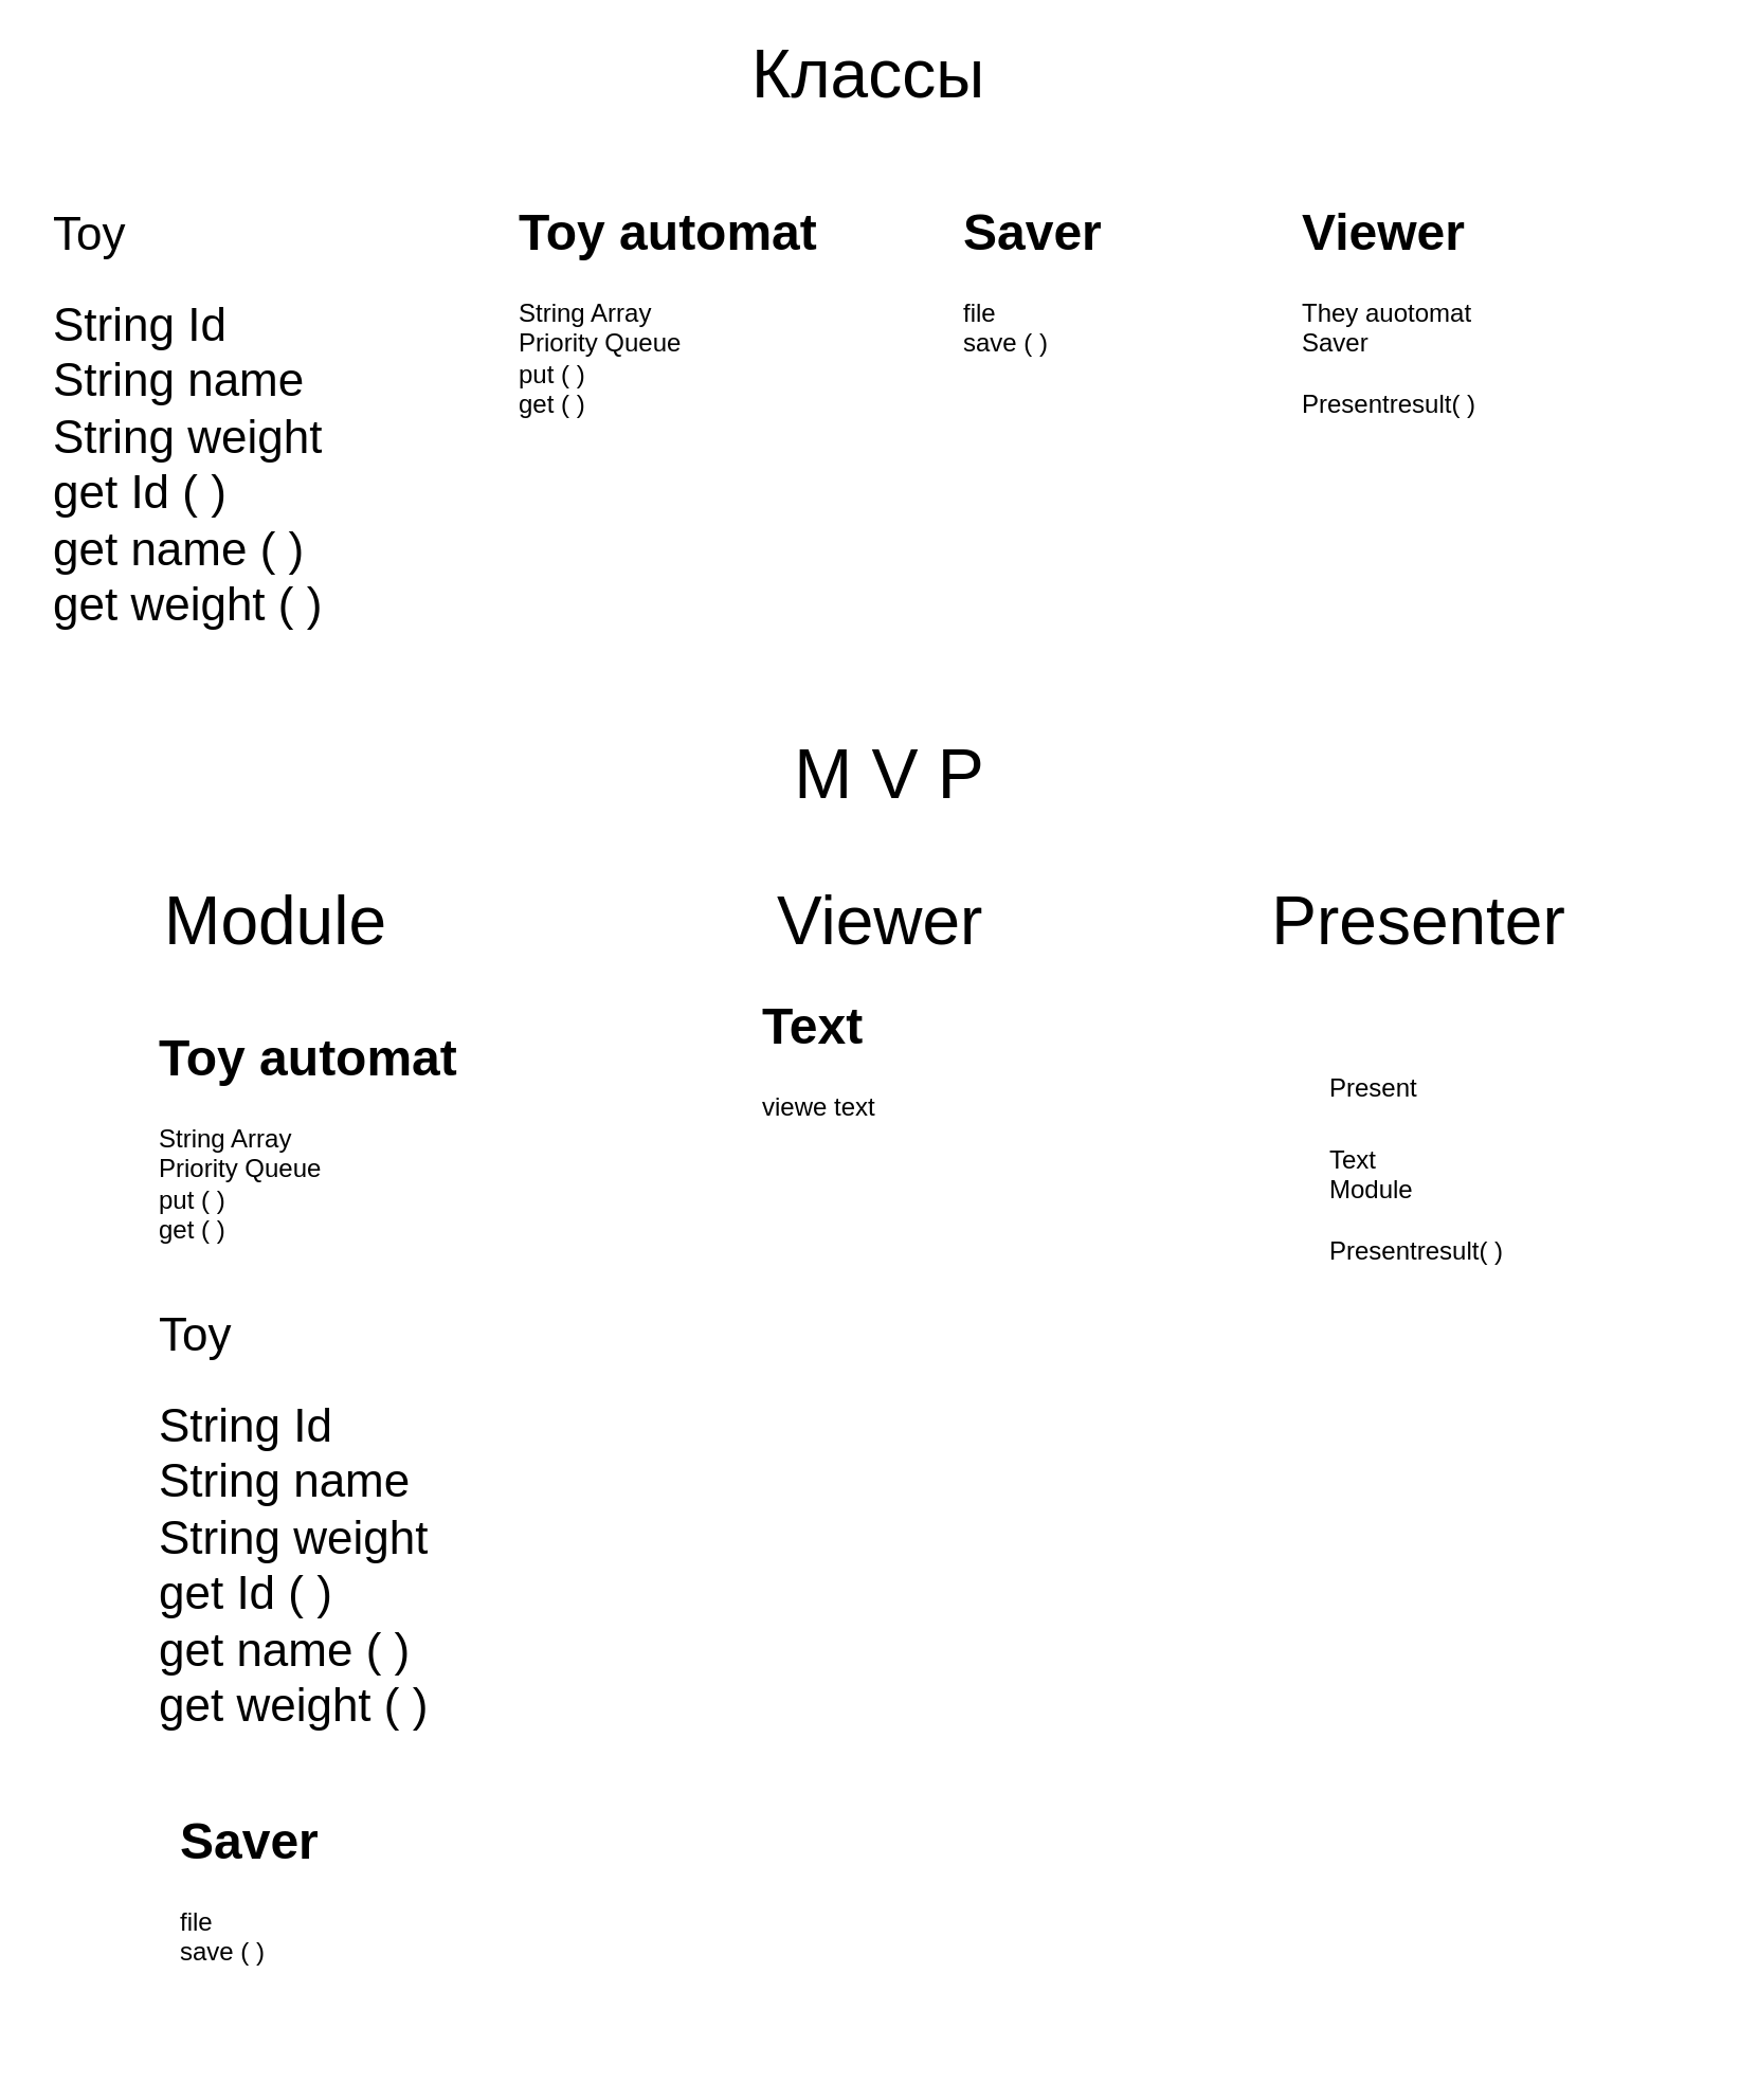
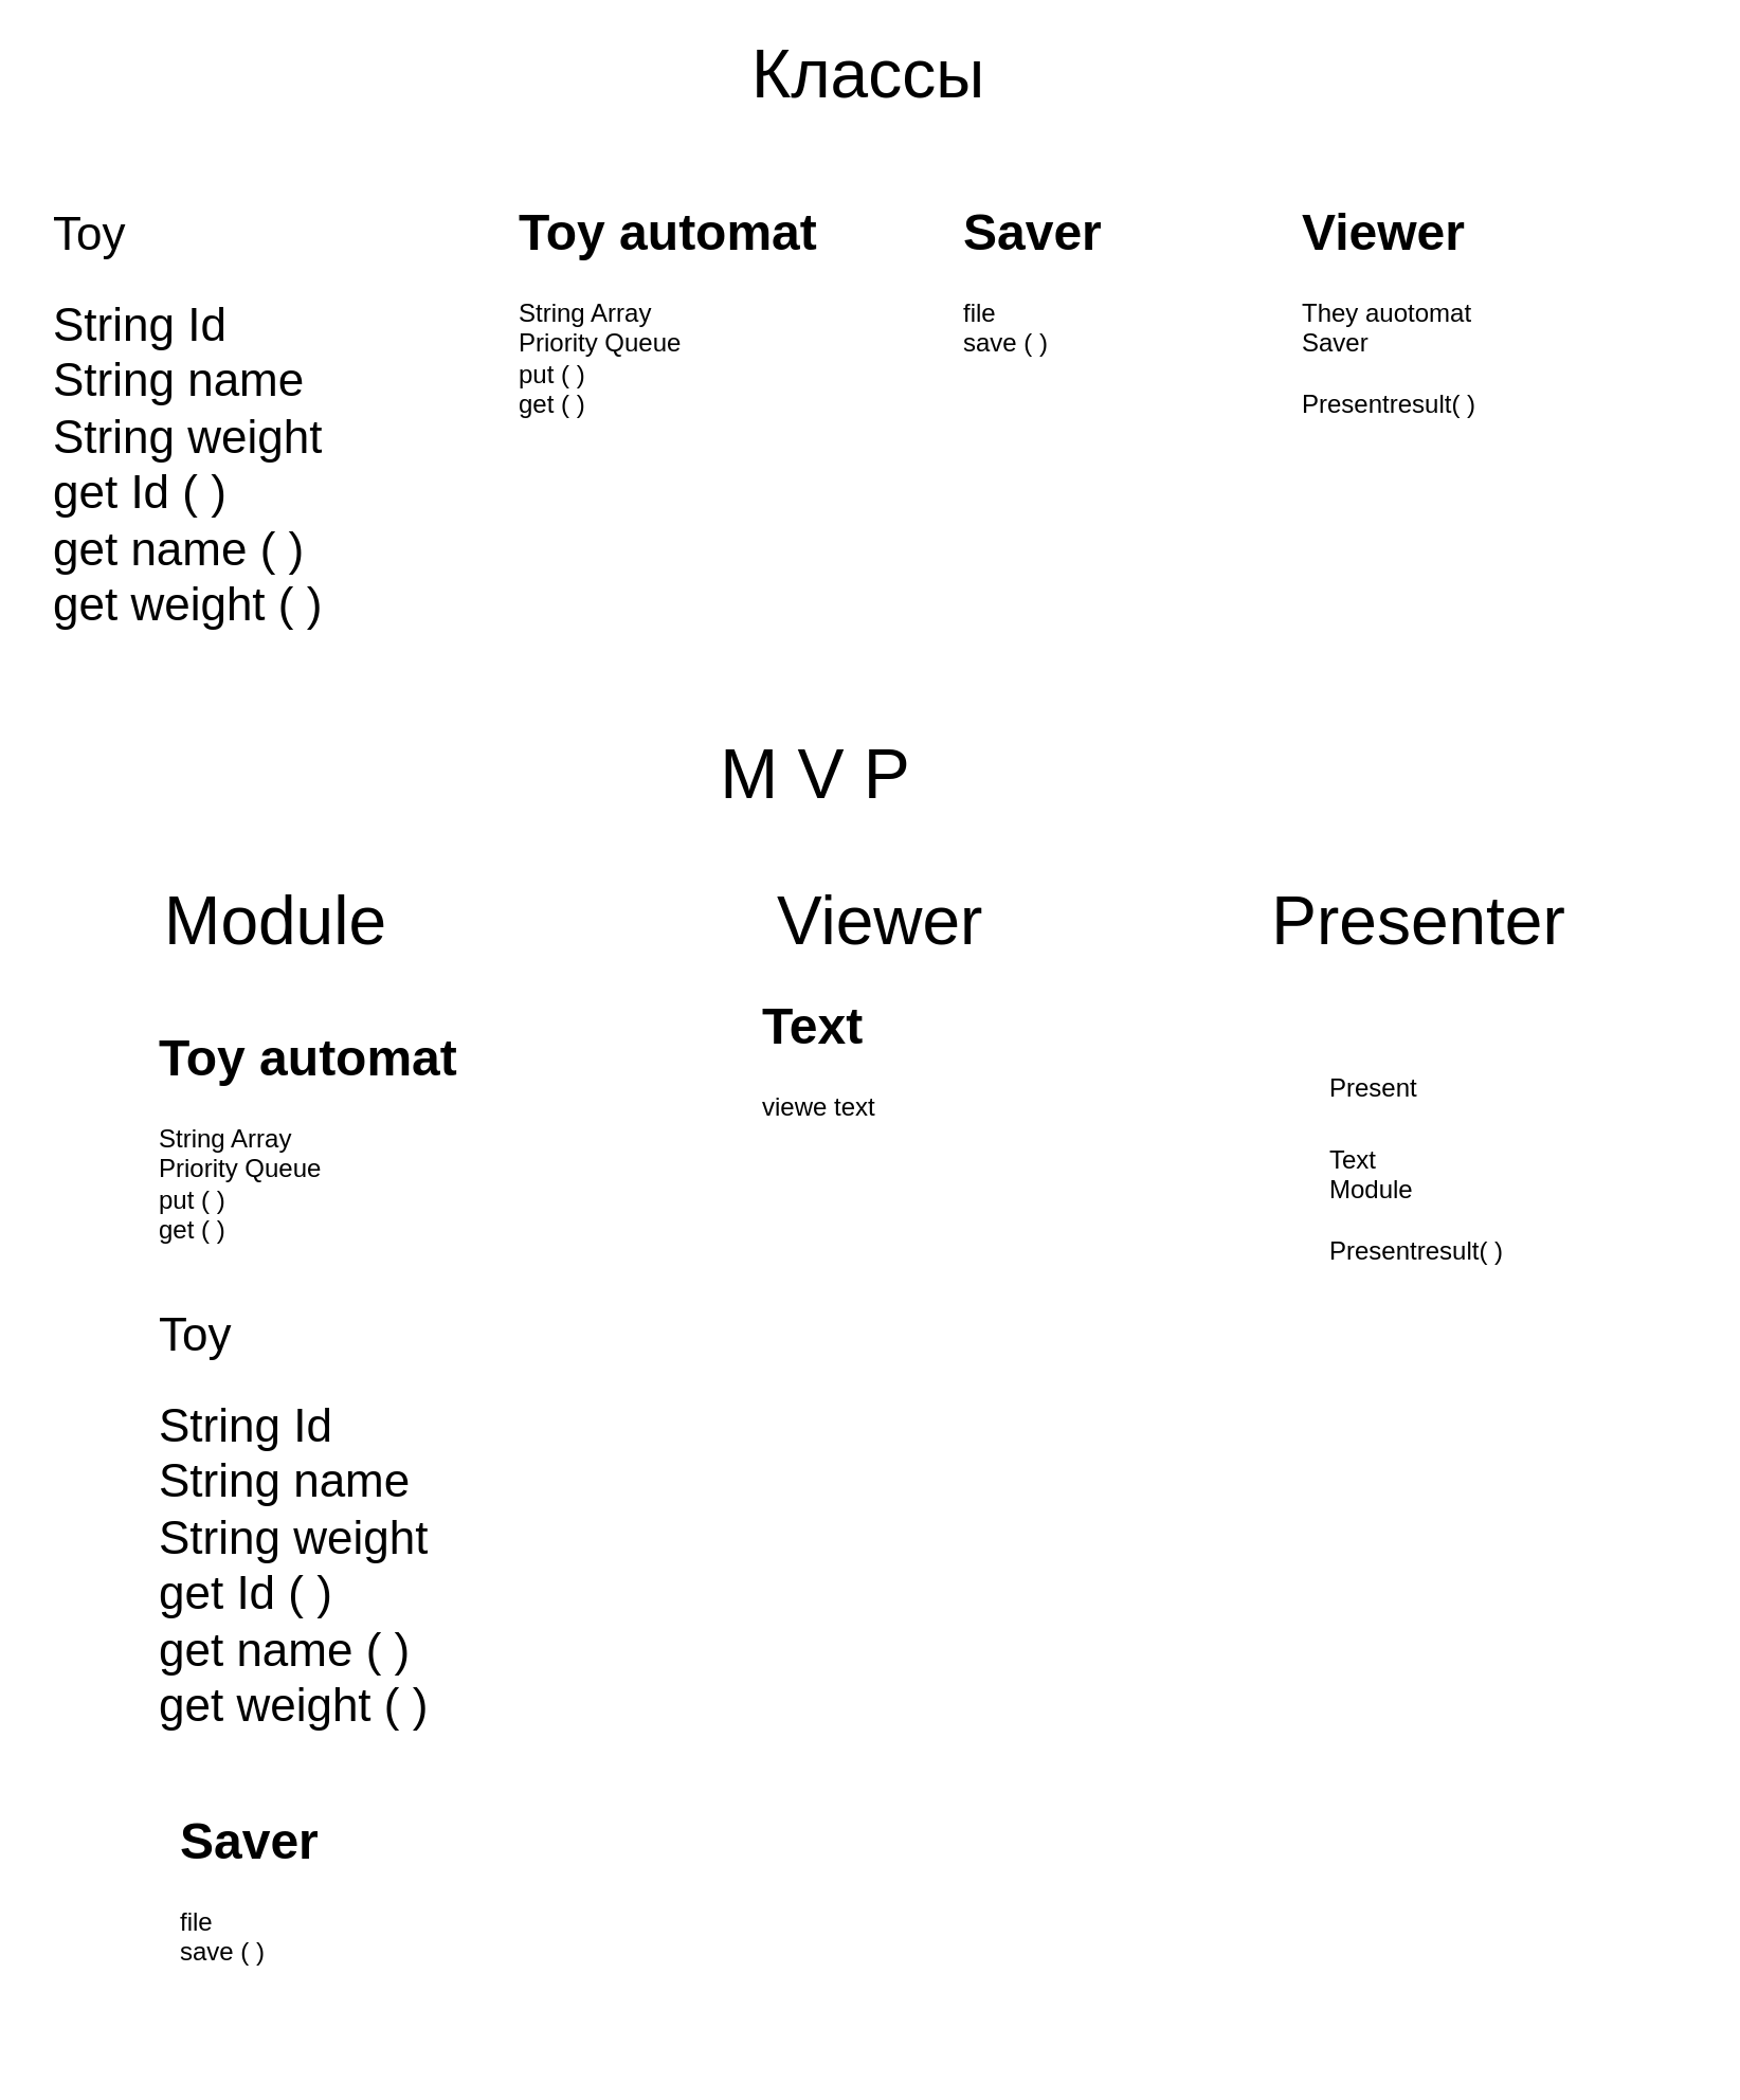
- <mxCell id="6" value="&lt;font style=&quot;font-size: 33px;&quot;&gt;M V P&lt;/font&gt;" style="text;html=1;strokeColor=none;fillColor=none;align=center;verticalAlign=middle;whiteSpace=wrap;rounded=0;" vertex="1" parent="1"><mxGeometry x="350" y="350" width="140" height="30" as="geometry" /></mxCell>
+ <mxCell id="6" value="&lt;font style=&quot;font-size: 33px;&quot;&gt;M V P&lt;/font&gt;" style="text;html=1;strokeColor=none;fillColor=none;align=center;verticalAlign=middle;whiteSpace=wrap;rounded=0;" vertex="1" parent="1"><mxGeometry x="315" y="350" width="140" height="30" as="geometry" /></mxCell>
